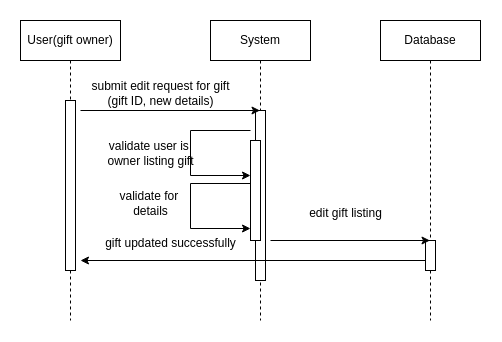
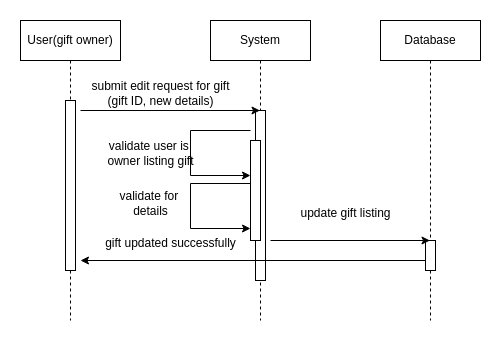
- <mxCell id="16" value="edit gift listing" style="text;html=1;align=center;verticalAlign=middle;resizable=0;points=[];autosize=1;strokeColor=none;fillColor=none;" vertex="1" parent="1"><mxGeometry x="290" y="198" width="110" height="30" as="geometry" /></mxCell>
+ <mxCell id="16" value="update gift listing" style="text;html=1;align=center;verticalAlign=middle;resizable=0;points=[];autosize=1;strokeColor=none;fillColor=none;" vertex="1" parent="1"><mxGeometry x="290" y="198" width="110" height="30" as="geometry" /></mxCell>
